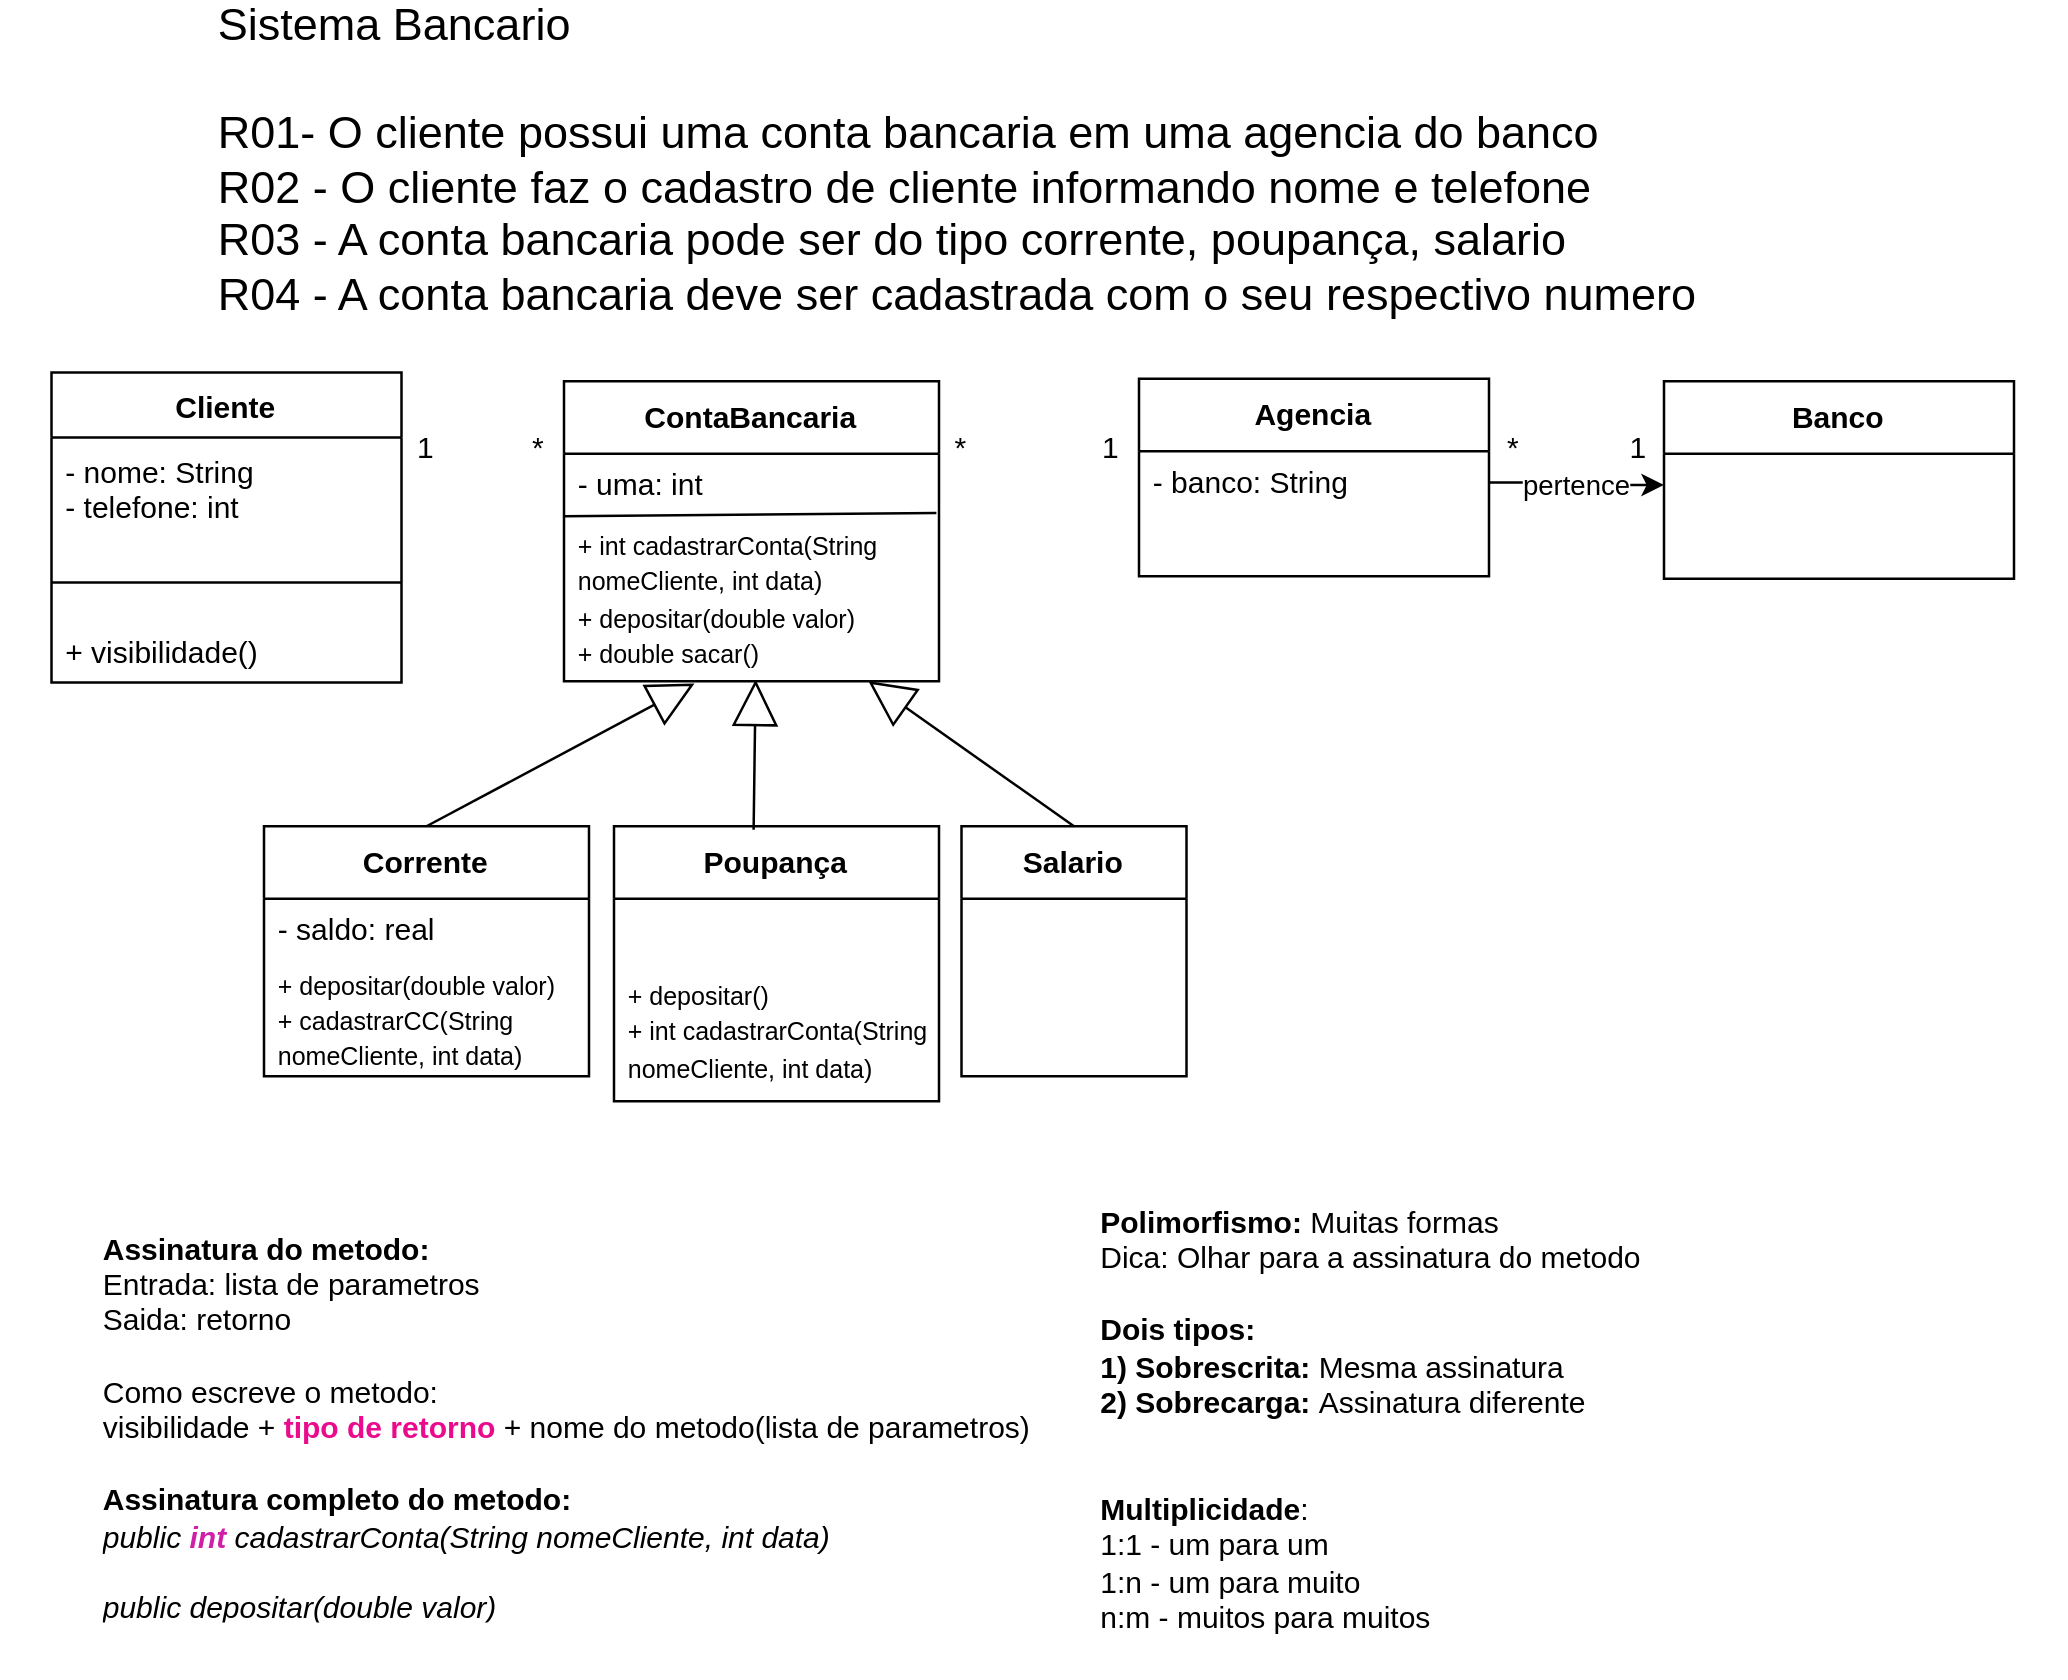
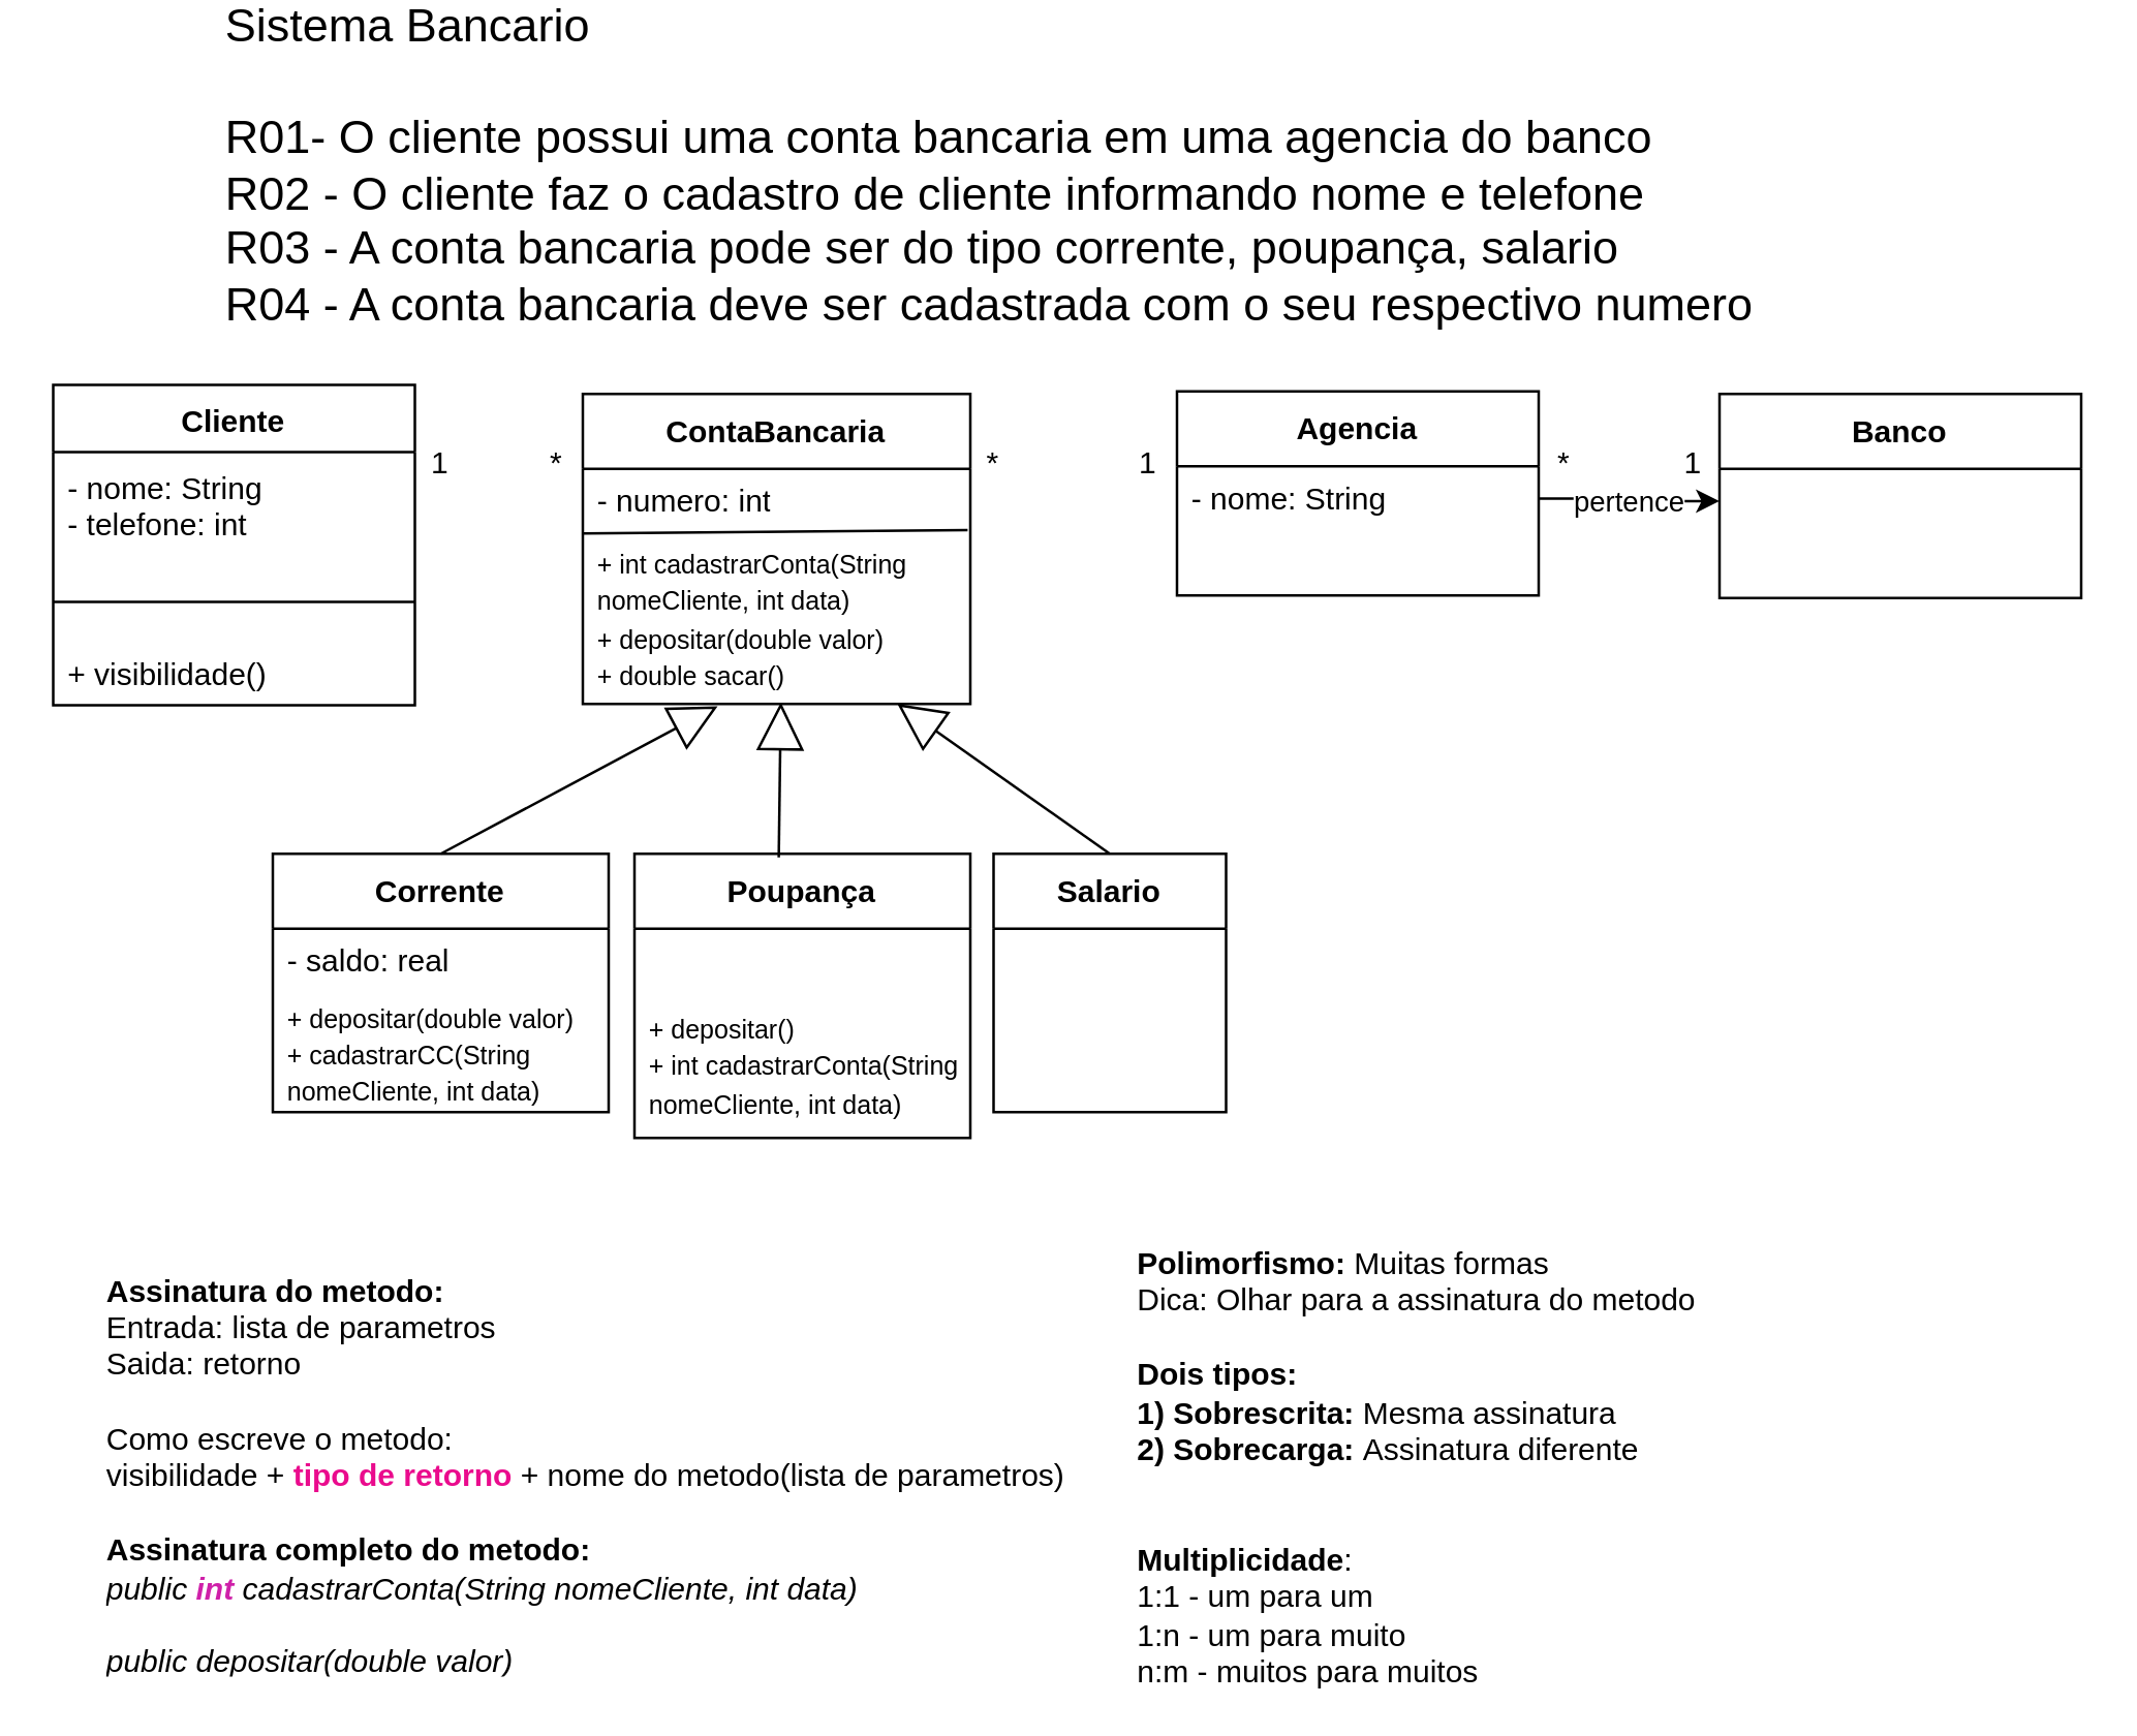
- <mxCell id="8" value="- banco: String&amp;nbsp;" style="text;html=1;strokeColor=none;fillColor=none;align=left;verticalAlign=middle;spacingLeft=4;spacingRight=4;overflow=hidden;rotatable=0;points=[[0,0.5],[1,0.5]];portConstraint=eastwest;whiteSpace=wrap;" vertex="1" parent="7"><mxGeometry y="29" width="140" height="25" as="geometry" /></mxCell>
+ <mxCell id="8" value="- nome: String&amp;nbsp;" style="text;html=1;strokeColor=none;fillColor=none;align=left;verticalAlign=middle;spacingLeft=4;spacingRight=4;overflow=hidden;rotatable=0;points=[[0,0.5],[1,0.5]];portConstraint=eastwest;whiteSpace=wrap;" vertex="1" parent="7"><mxGeometry y="29" width="140" height="25" as="geometry" /></mxCell>
- <mxCell id="4" value="- uma: int" style="text;html=1;strokeColor=none;fillColor=none;align=left;verticalAlign=middle;spacingLeft=4;spacingRight=4;overflow=hidden;rotatable=0;points=[[0,0.5],[1,0.5]];portConstraint=eastwest;whiteSpace=wrap;" vertex="1" parent="3"><mxGeometry y="29" width="150" height="25" as="geometry" /></mxCell>
+ <mxCell id="4" value="- numero: int" style="text;html=1;strokeColor=none;fillColor=none;align=left;verticalAlign=middle;spacingLeft=4;spacingRight=4;overflow=hidden;rotatable=0;points=[[0,0.5],[1,0.5]];portConstraint=eastwest;whiteSpace=wrap;" vertex="1" parent="3"><mxGeometry y="29" width="150" height="25" as="geometry" /></mxCell>
